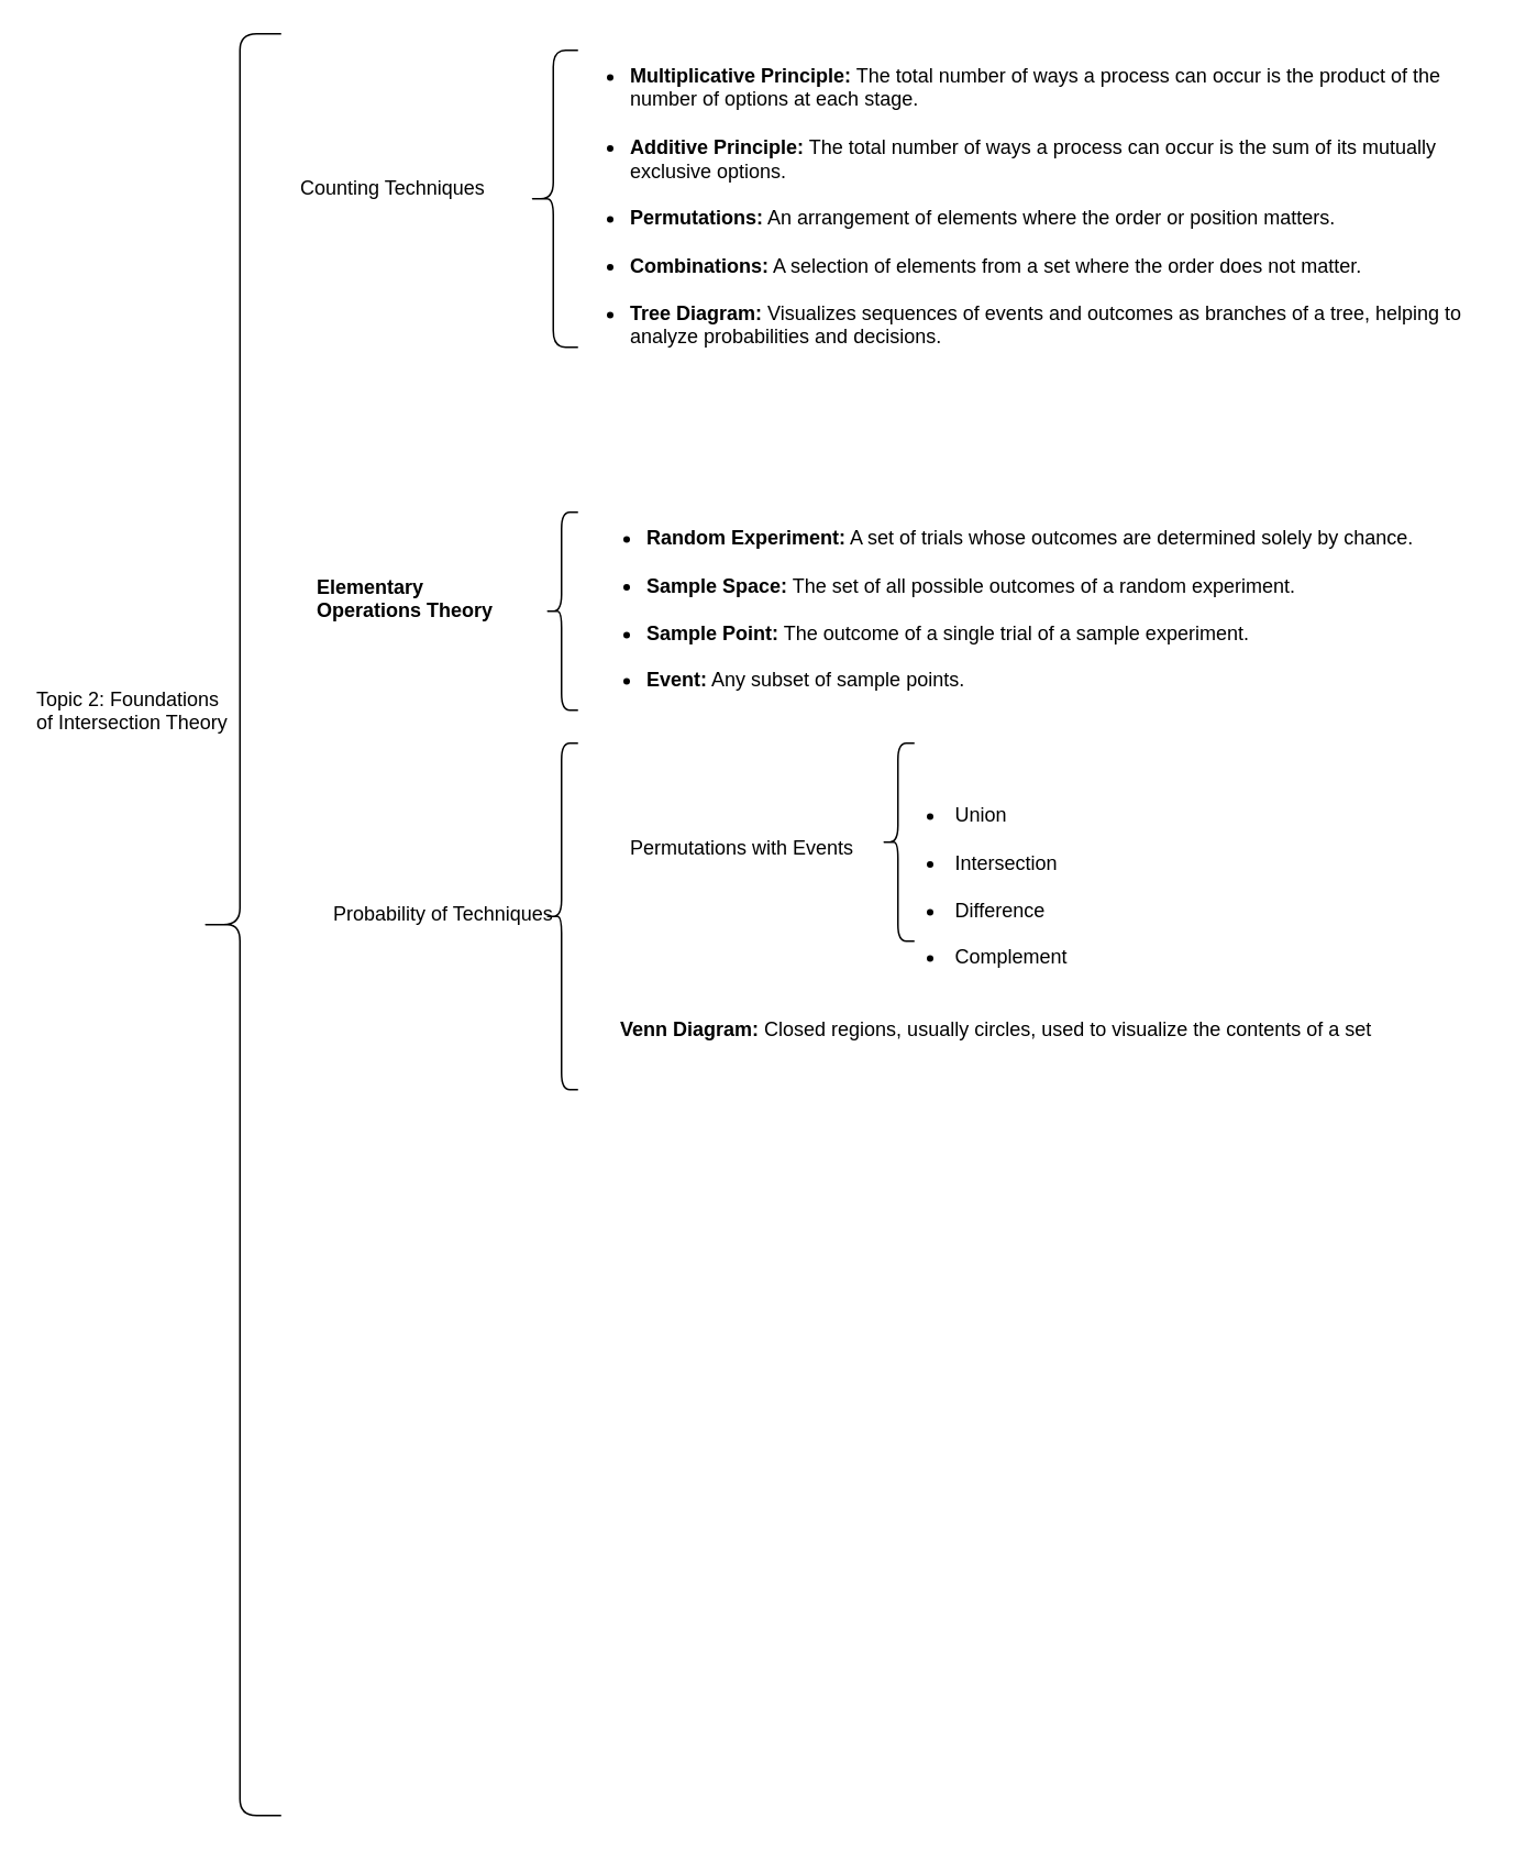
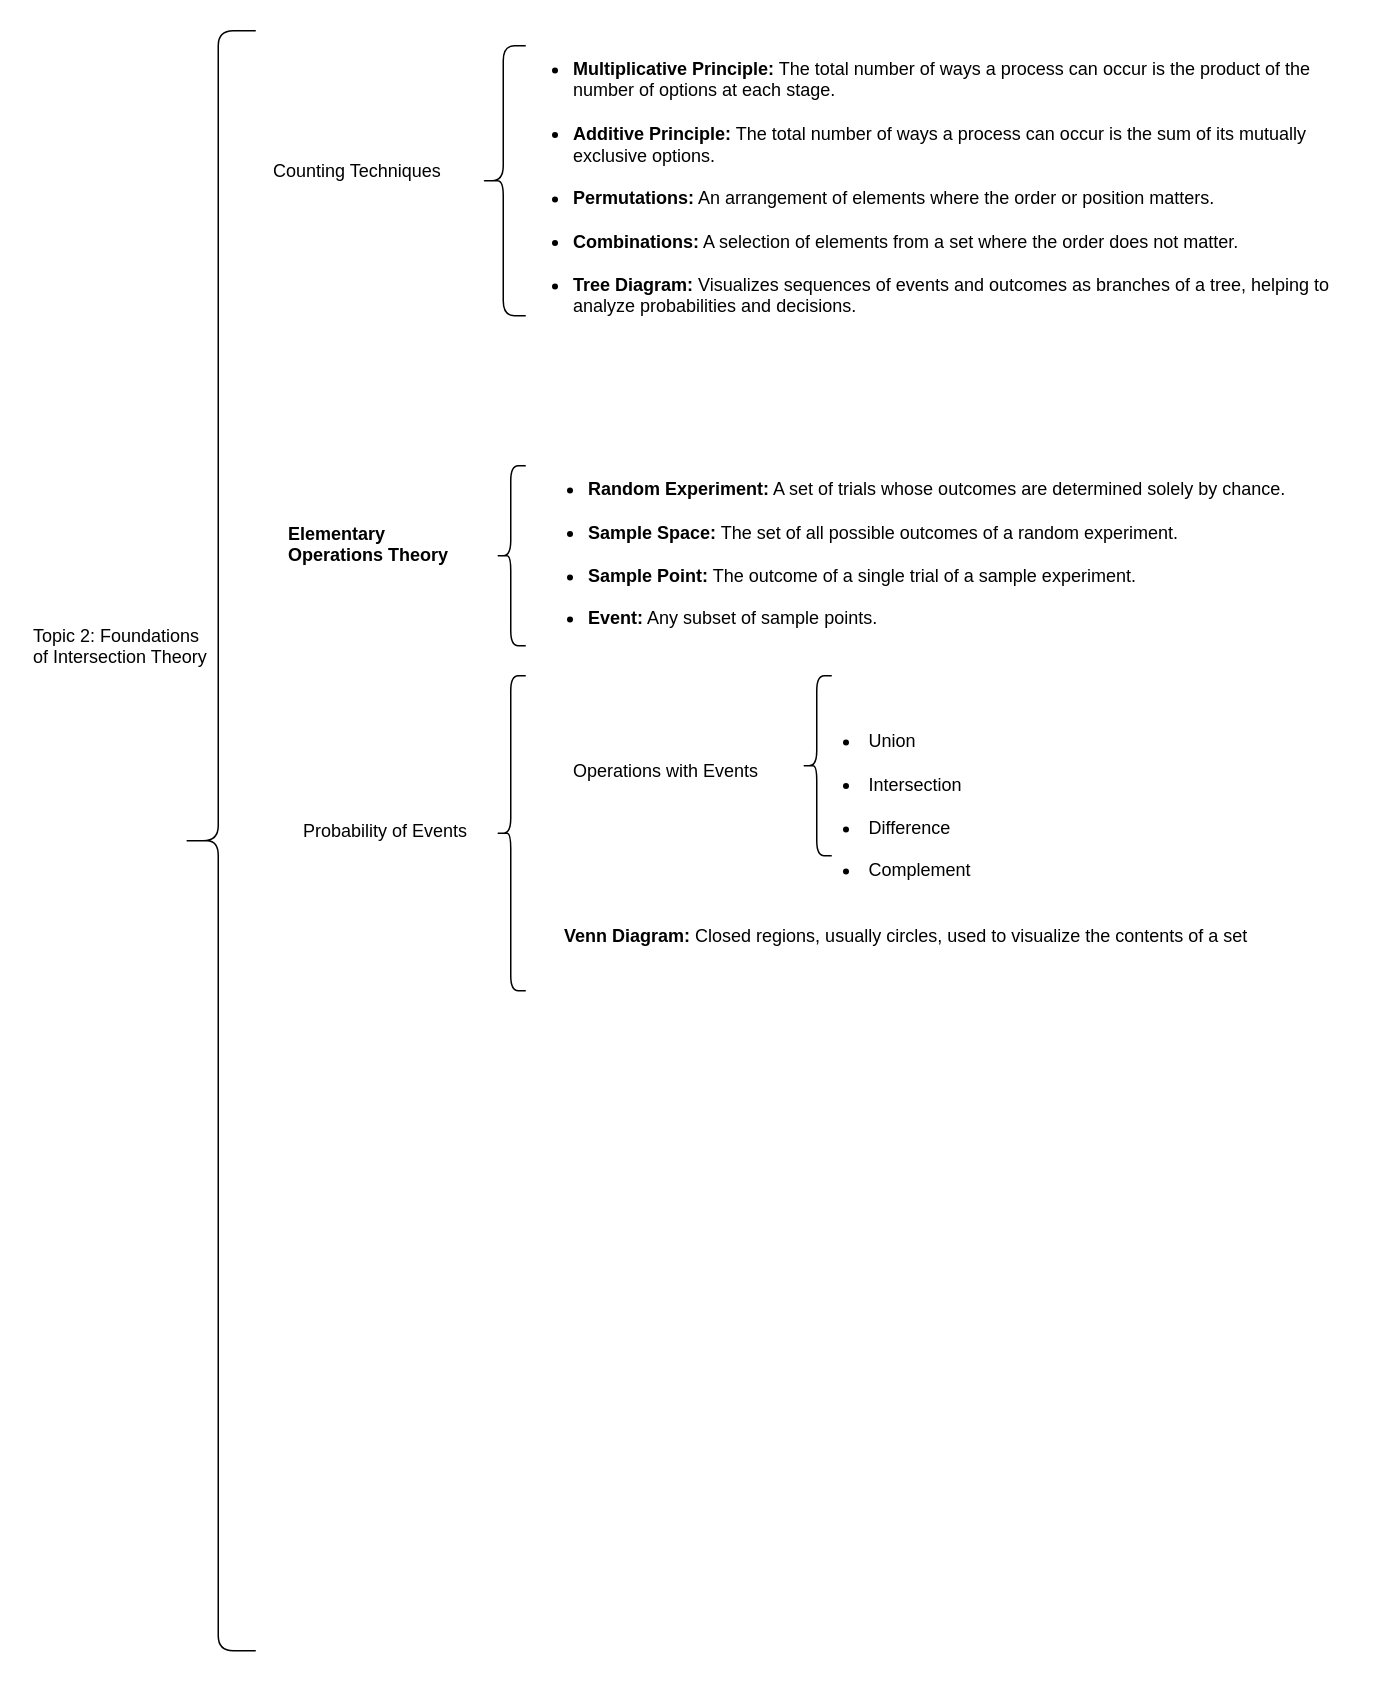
- <mxCell id="8" value="Permutations with Events" style="text;whiteSpace=wrap;html=1;" vertex="1" parent="1"><mxGeometry x="380" y="500" width="160" height="40" as="geometry" /></mxCell>
+ <mxCell id="8" value="Operations with Events" style="text;whiteSpace=wrap;html=1;" vertex="1" parent="1"><mxGeometry x="380" y="500" width="160" height="40" as="geometry" /></mxCell>
- <mxCell id="7" value="Probability of Techniques" style="text;whiteSpace=wrap;html=1;" vertex="1" parent="1"><mxGeometry x="200" y="540" width="140" height="40" as="geometry" /></mxCell>
+ <mxCell id="7" value="Probability of Events" style="text;whiteSpace=wrap;html=1;" vertex="1" parent="1"><mxGeometry x="200" y="540" width="140" height="40" as="geometry" /></mxCell>
